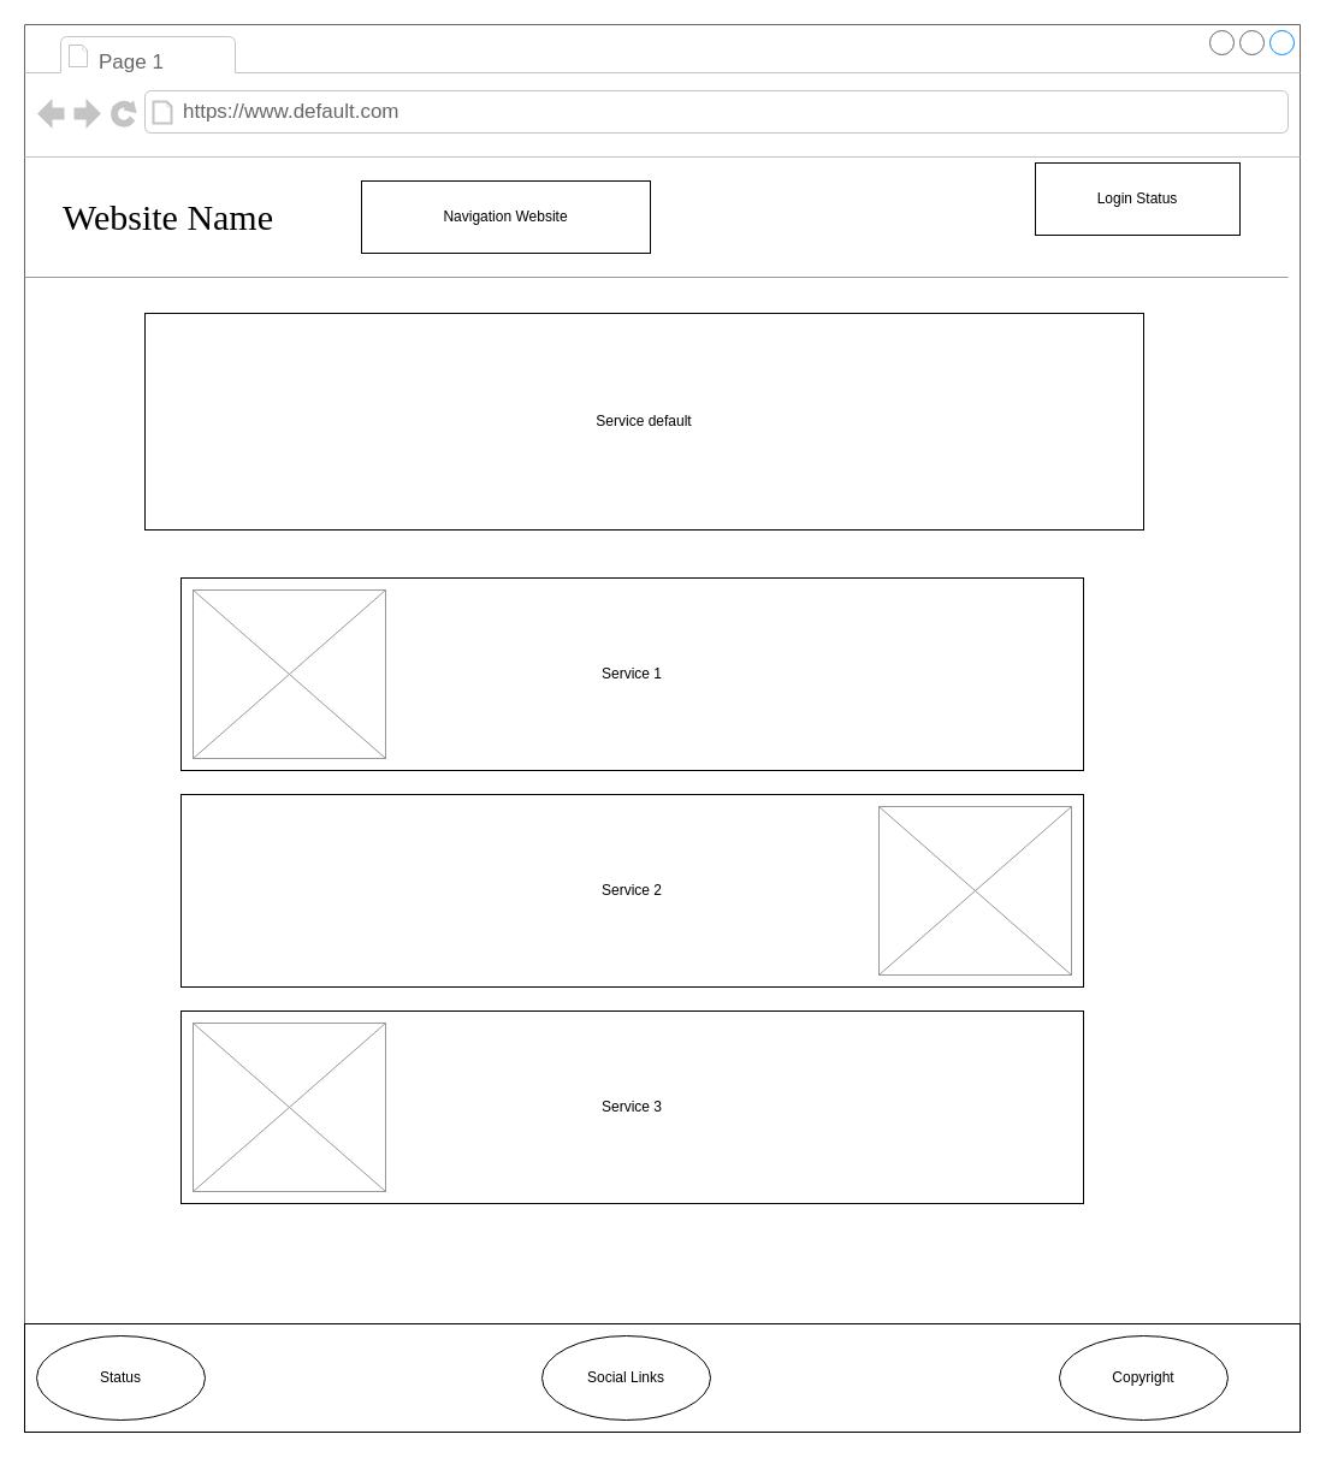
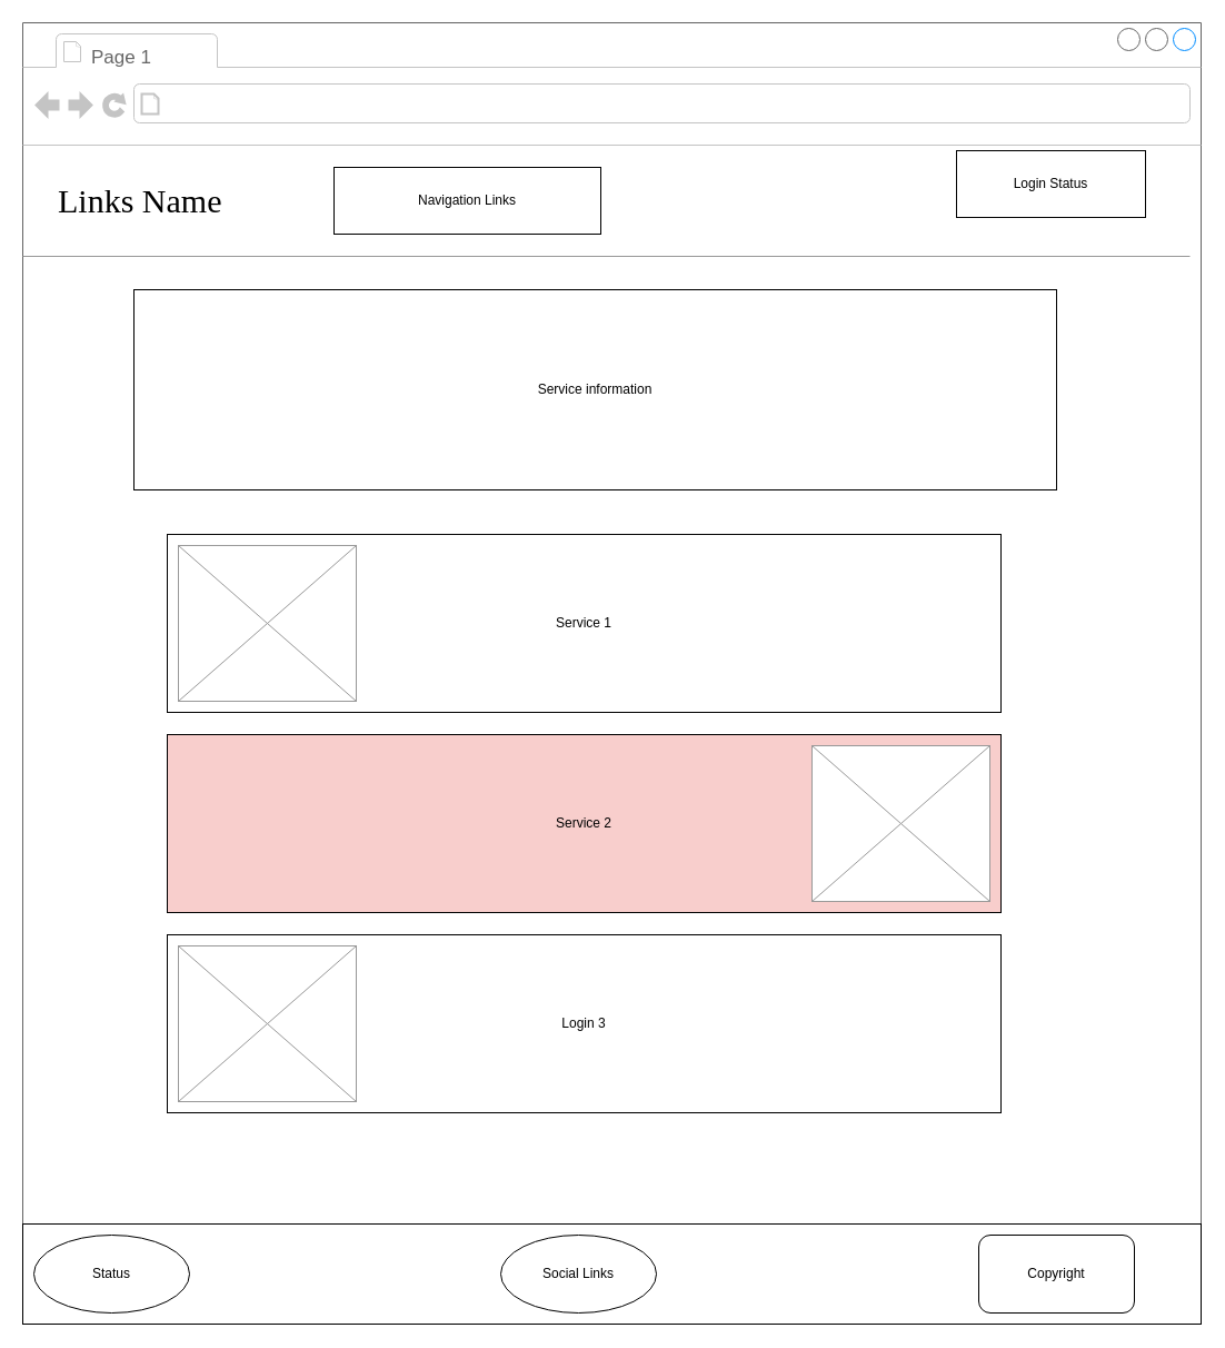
- <mxCell id="4" value="https://www.default.com" style="strokeWidth=1;shadow=0;dashed=0;align=center;html=1;shape=mxgraph.mockup.containers.anchor;rSize=0;fontSize=17;fontColor=#666666;align=left;" parent="2" vertex="1"><mxGeometry x="130" y="60" width="250" height="26" as="geometry" /></mxCell>
- <mxCell id="7" value="Navigation Website" style="rounded=0;whiteSpace=wrap;html=1;" vertex="1" parent="2"><mxGeometry x="280" y="130" width="240" height="60" as="geometry" /></mxCell>
+ <mxCell id="7" value="Navigation Links" style="rounded=0;whiteSpace=wrap;html=1;" vertex="1" parent="2"><mxGeometry x="280" y="130" width="240" height="60" as="geometry" /></mxCell>
- <mxCell id="5" value="Website Name" style="text;html=1;points=[];align=left;verticalAlign=top;spacingTop=-4;fontSize=30;fontFamily=Verdana" parent="2" vertex="1"><mxGeometry x="30" y="140" width="340" height="50" as="geometry" /></mxCell>
+ <mxCell id="5" value="Links Name" style="text;html=1;points=[];align=left;verticalAlign=top;spacingTop=-4;fontSize=30;fontFamily=Verdana" parent="2" vertex="1"><mxGeometry x="30" y="140" width="340" height="50" as="geometry" /></mxCell>
- <mxCell id="9" value="Service default" style="rounded=0;whiteSpace=wrap;html=1;" vertex="1" parent="2"><mxGeometry x="100" y="240" width="830" height="180" as="geometry" /></mxCell>
+ <mxCell id="9" value="Service information" style="rounded=0;whiteSpace=wrap;html=1;" vertex="1" parent="2"><mxGeometry x="100" y="240" width="830" height="180" as="geometry" /></mxCell>
- <mxCell id="11" value="Service 2" style="rounded=0;whiteSpace=wrap;html=1;" vertex="1" parent="2"><mxGeometry x="130" y="640" width="750" height="160" as="geometry" /></mxCell>
+ <mxCell id="11" value="Service 2" style="rounded=0;whiteSpace=wrap;html=1;fillColor=#f8cecc;" vertex="1" parent="2"><mxGeometry x="130" y="640" width="750" height="160" as="geometry" /></mxCell>
- <mxCell id="16" value="Service 3" style="rounded=0;whiteSpace=wrap;html=1;" vertex="1" parent="2"><mxGeometry x="130" y="820" width="750" height="160" as="geometry" /></mxCell>
+ <mxCell id="16" value="Login 3" style="rounded=0;whiteSpace=wrap;html=1;" vertex="1" parent="2"><mxGeometry x="130" y="820" width="750" height="160" as="geometry" /></mxCell>
- <mxCell id="15" value="Copyright" style="ellipse;whiteSpace=wrap;html=1;" vertex="1" parent="2"><mxGeometry x="860" y="1090" width="140" height="70" as="geometry" /></mxCell>
+ <mxCell id="15" value="Copyright" style="whiteSpace=wrap;html=1;rounded=1;" vertex="1" parent="2"><mxGeometry x="860" y="1090" width="140" height="70" as="geometry" /></mxCell>
